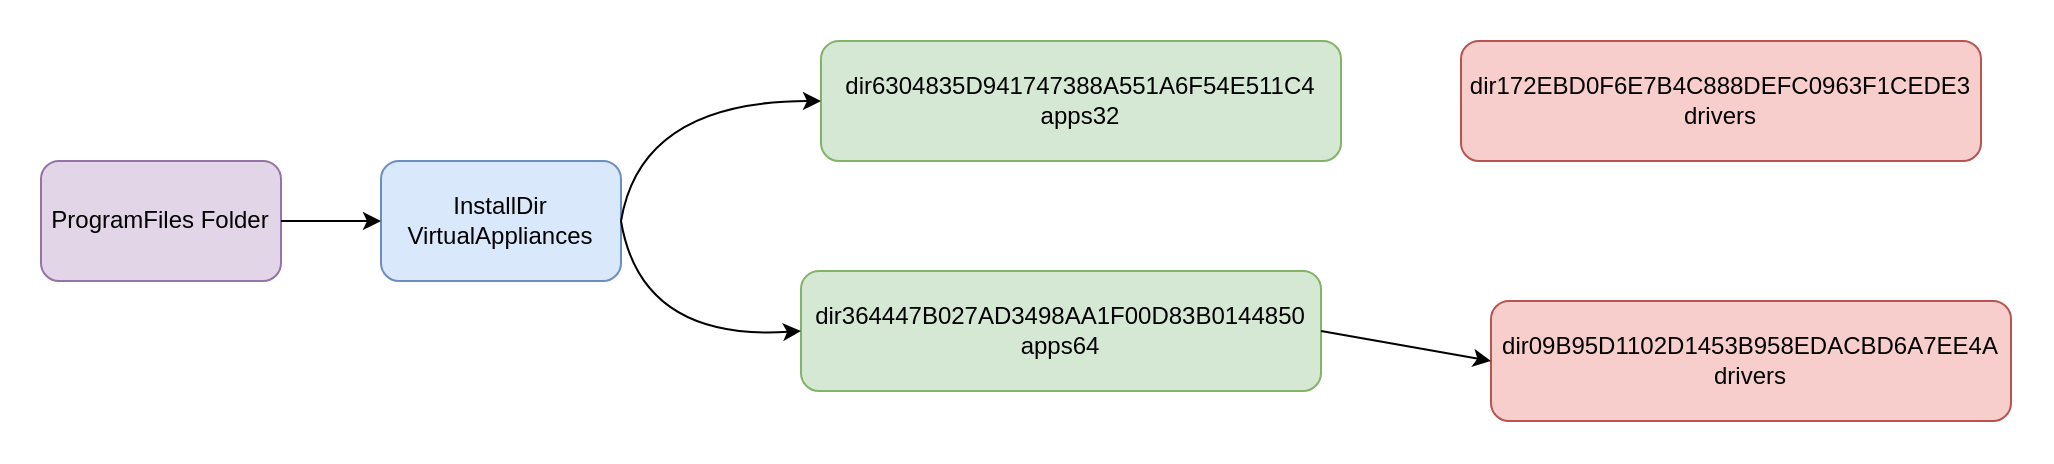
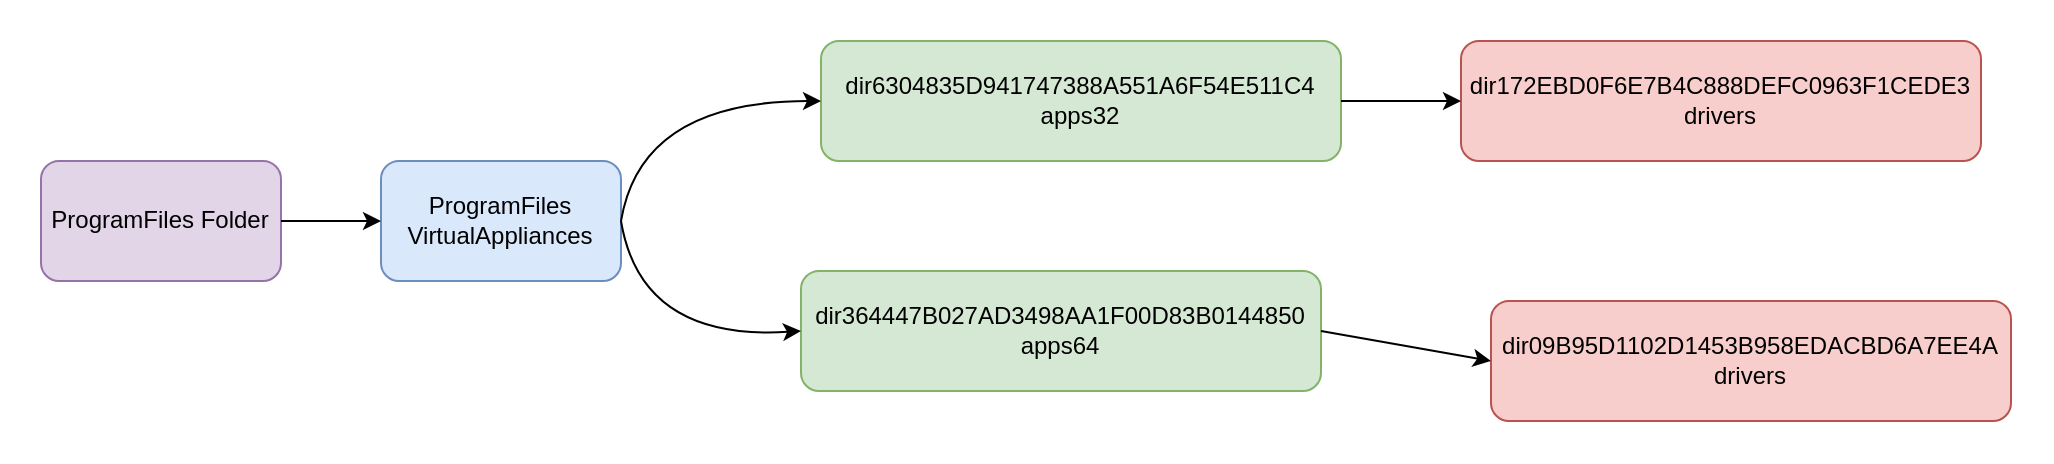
+ <mxCell id="10" value="" style="endArrow=classic;html=1;exitX=1;exitY=0.5;exitDx=0;exitDy=0;entryX=0;entryY=0.5;entryDx=0;entryDy=0;" edge="1" parent="1" source="4" target="6"><mxGeometry width="50" height="50" relative="1" as="geometry"><mxPoint x="670" y="380" as="sourcePoint" /><mxPoint x="720" y="330" as="targetPoint" /></mxGeometry></mxCell>
- <mxCell id="3" value="InstallDir&lt;br&gt;VirtualAppliances" style="rounded=1;whiteSpace=wrap;html=1;fillColor=#dae8fc;strokeColor=#6c8ebf;" vertex="1" parent="1"><mxGeometry x="190" y="80" width="120" height="60" as="geometry" /></mxCell>
+ <mxCell id="3" value="ProgramFiles&lt;br&gt;VirtualAppliances" style="rounded=1;whiteSpace=wrap;html=1;fillColor=#dae8fc;strokeColor=#6c8ebf;" vertex="1" parent="1"><mxGeometry x="190" y="80" width="120" height="60" as="geometry" /></mxCell>
